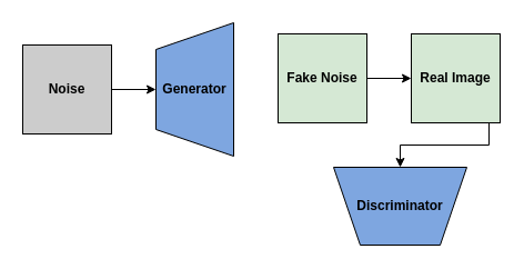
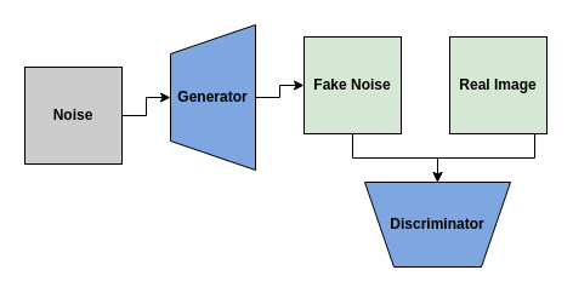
- <mxCell id="6" style="edgeStyle=orthogonalEdgeStyle;rounded=0;orthogonalLoop=1;jettySize=auto;html=1;" edge="1" parent="1" source="7" target="9"><mxGeometry relative="1" as="geometry" /></mxCell>
+ <mxCell id="6" style="edgeStyle=orthogonalEdgeStyle;rounded=0;orthogonalLoop=1;jettySize=auto;html=1;entryX=0.5;entryY=1;entryDx=0;entryDy=0;" edge="1" parent="1" source="7" target="10"><mxGeometry relative="1" as="geometry" /></mxCell>
+ <mxCell id="4" value="" style="edgeStyle=orthogonalEdgeStyle;rounded=0;orthogonalLoop=1;jettySize=auto;html=1;" edge="1" parent="1" source="5" target="7"><mxGeometry relative="1" as="geometry" /></mxCell>
- <mxCell id="3" value="Noise" style="whiteSpace=wrap;html=1;aspect=fixed;fillColor=#CCCCCC;fontStyle=1" vertex="1" parent="1"><mxGeometry x="20" y="40" width="80" height="80" as="geometry" /></mxCell>
+ <mxCell id="3" value="Noise" style="whiteSpace=wrap;html=1;aspect=fixed;fillColor=#CCCCCC;fontStyle=1" vertex="1" parent="1"><mxGeometry x="20" y="55" width="80" height="80" as="geometry" /></mxCell>
